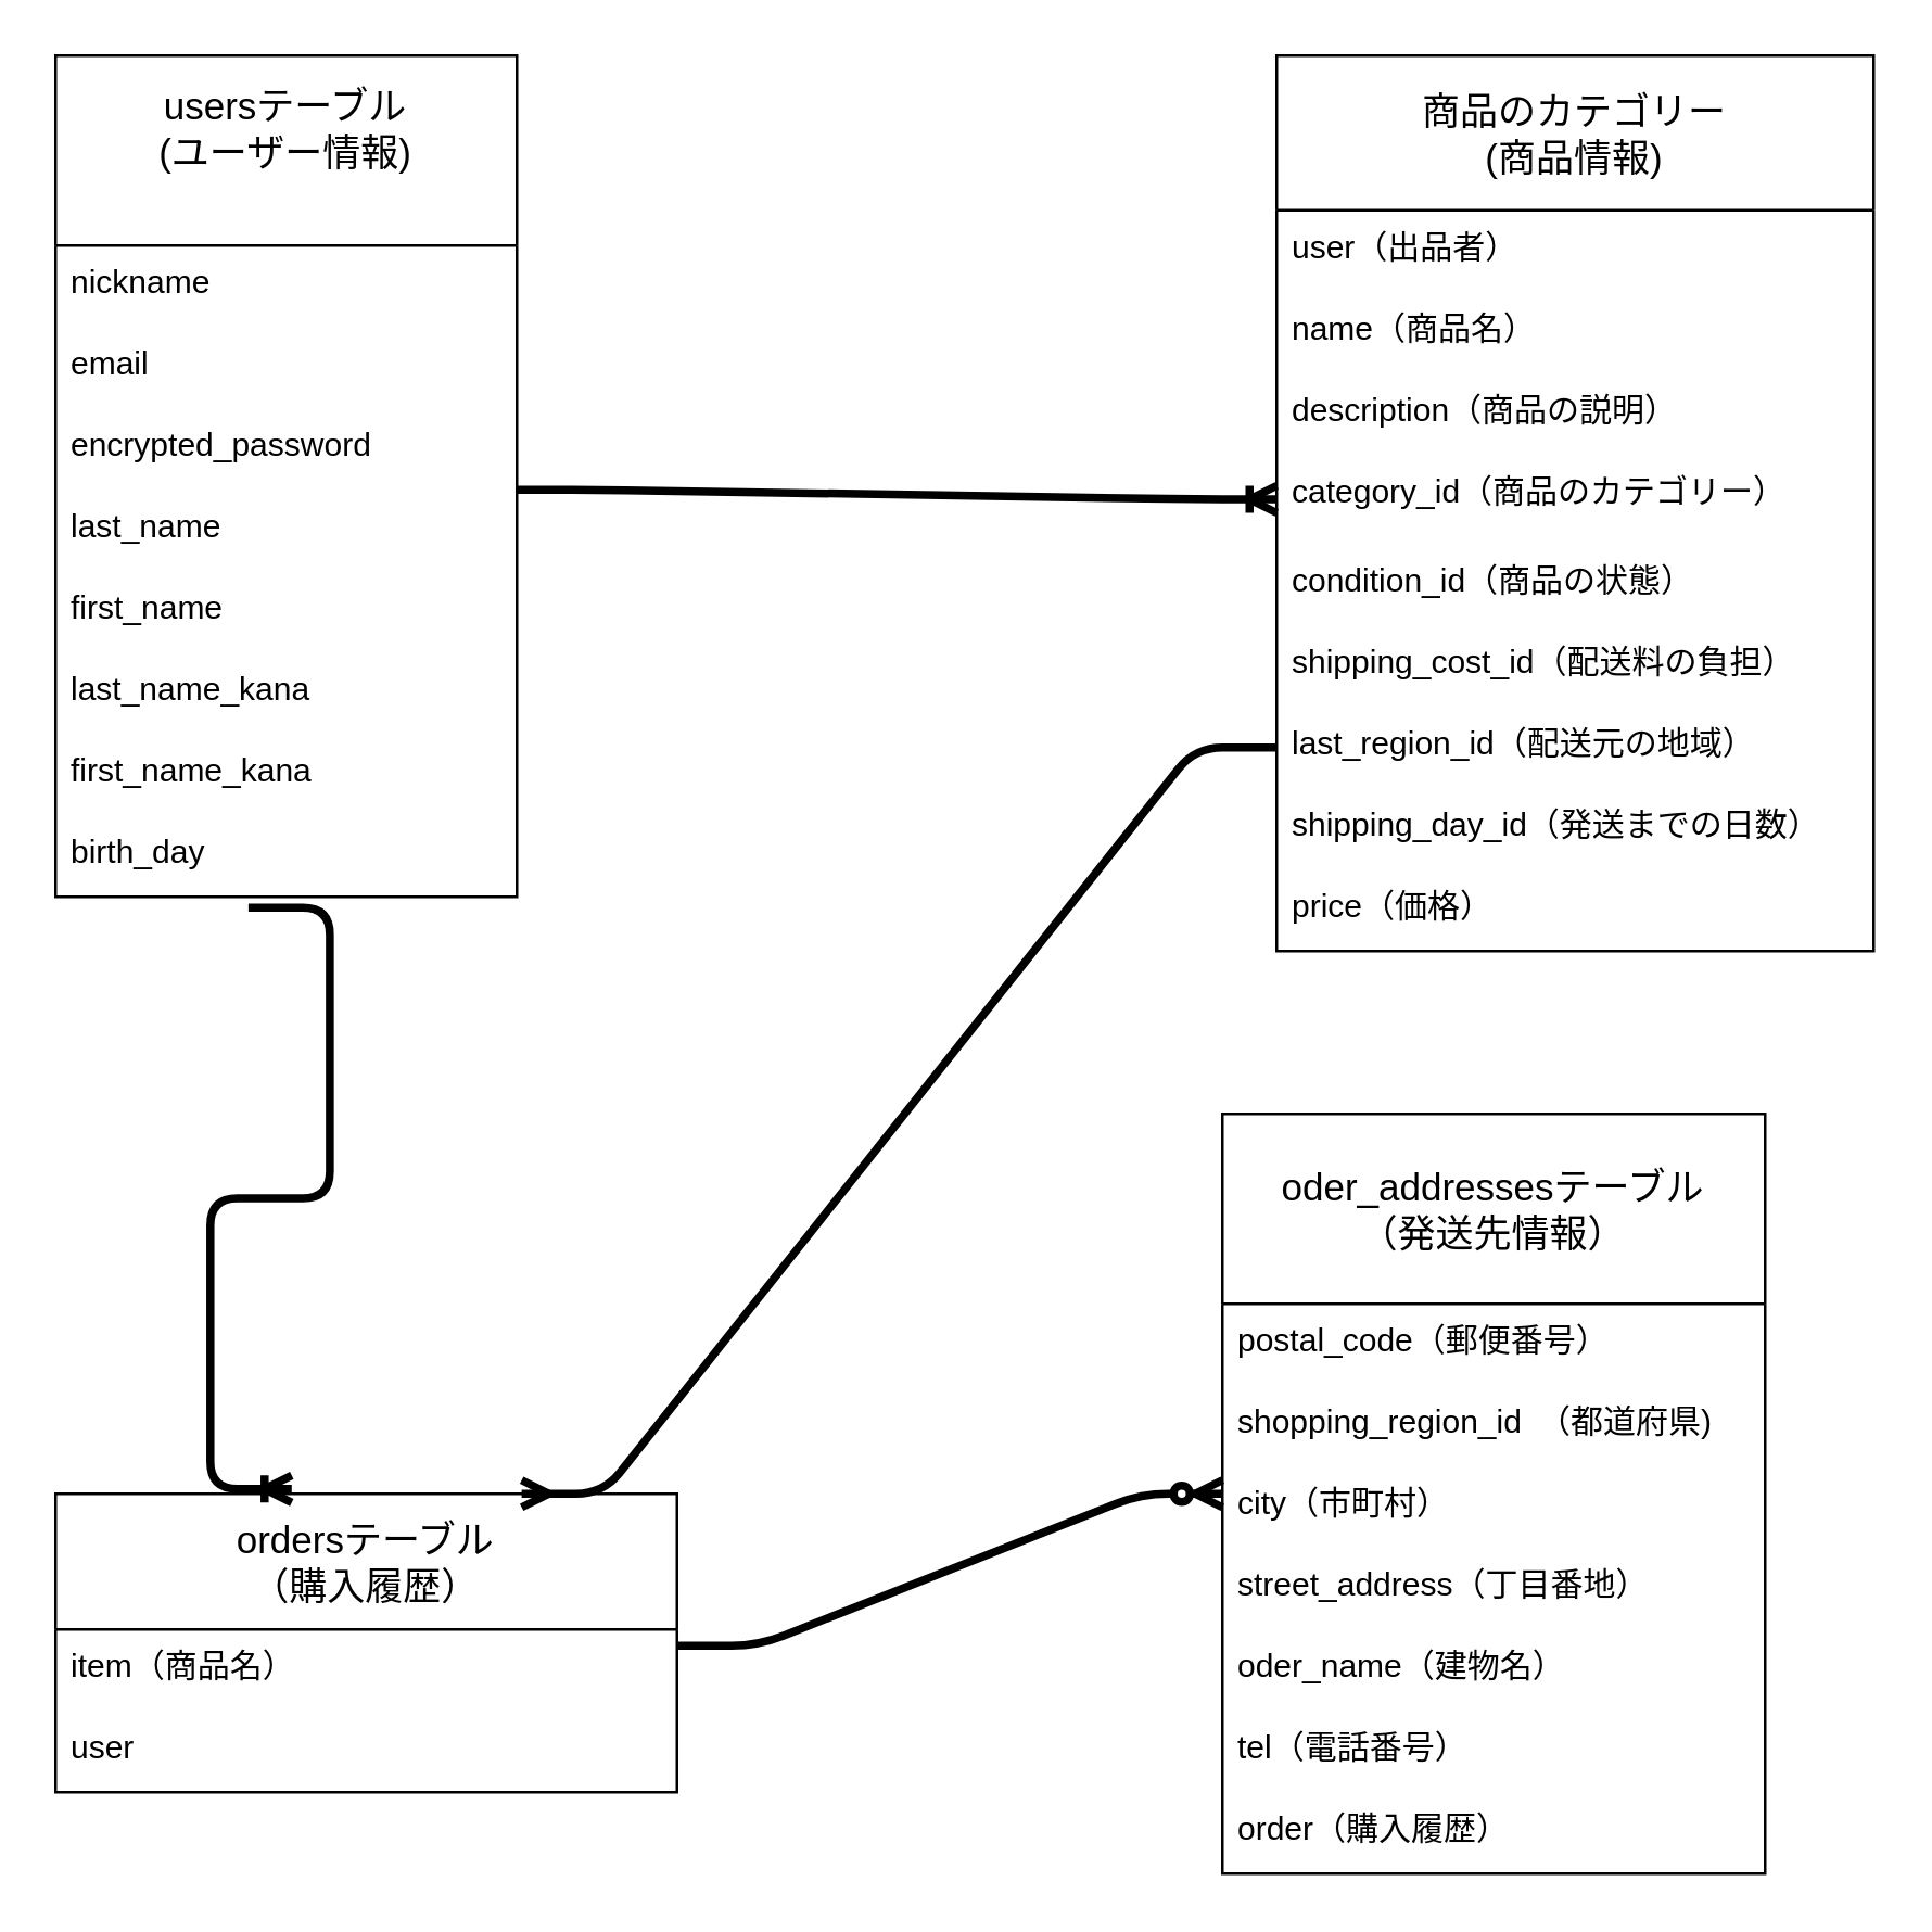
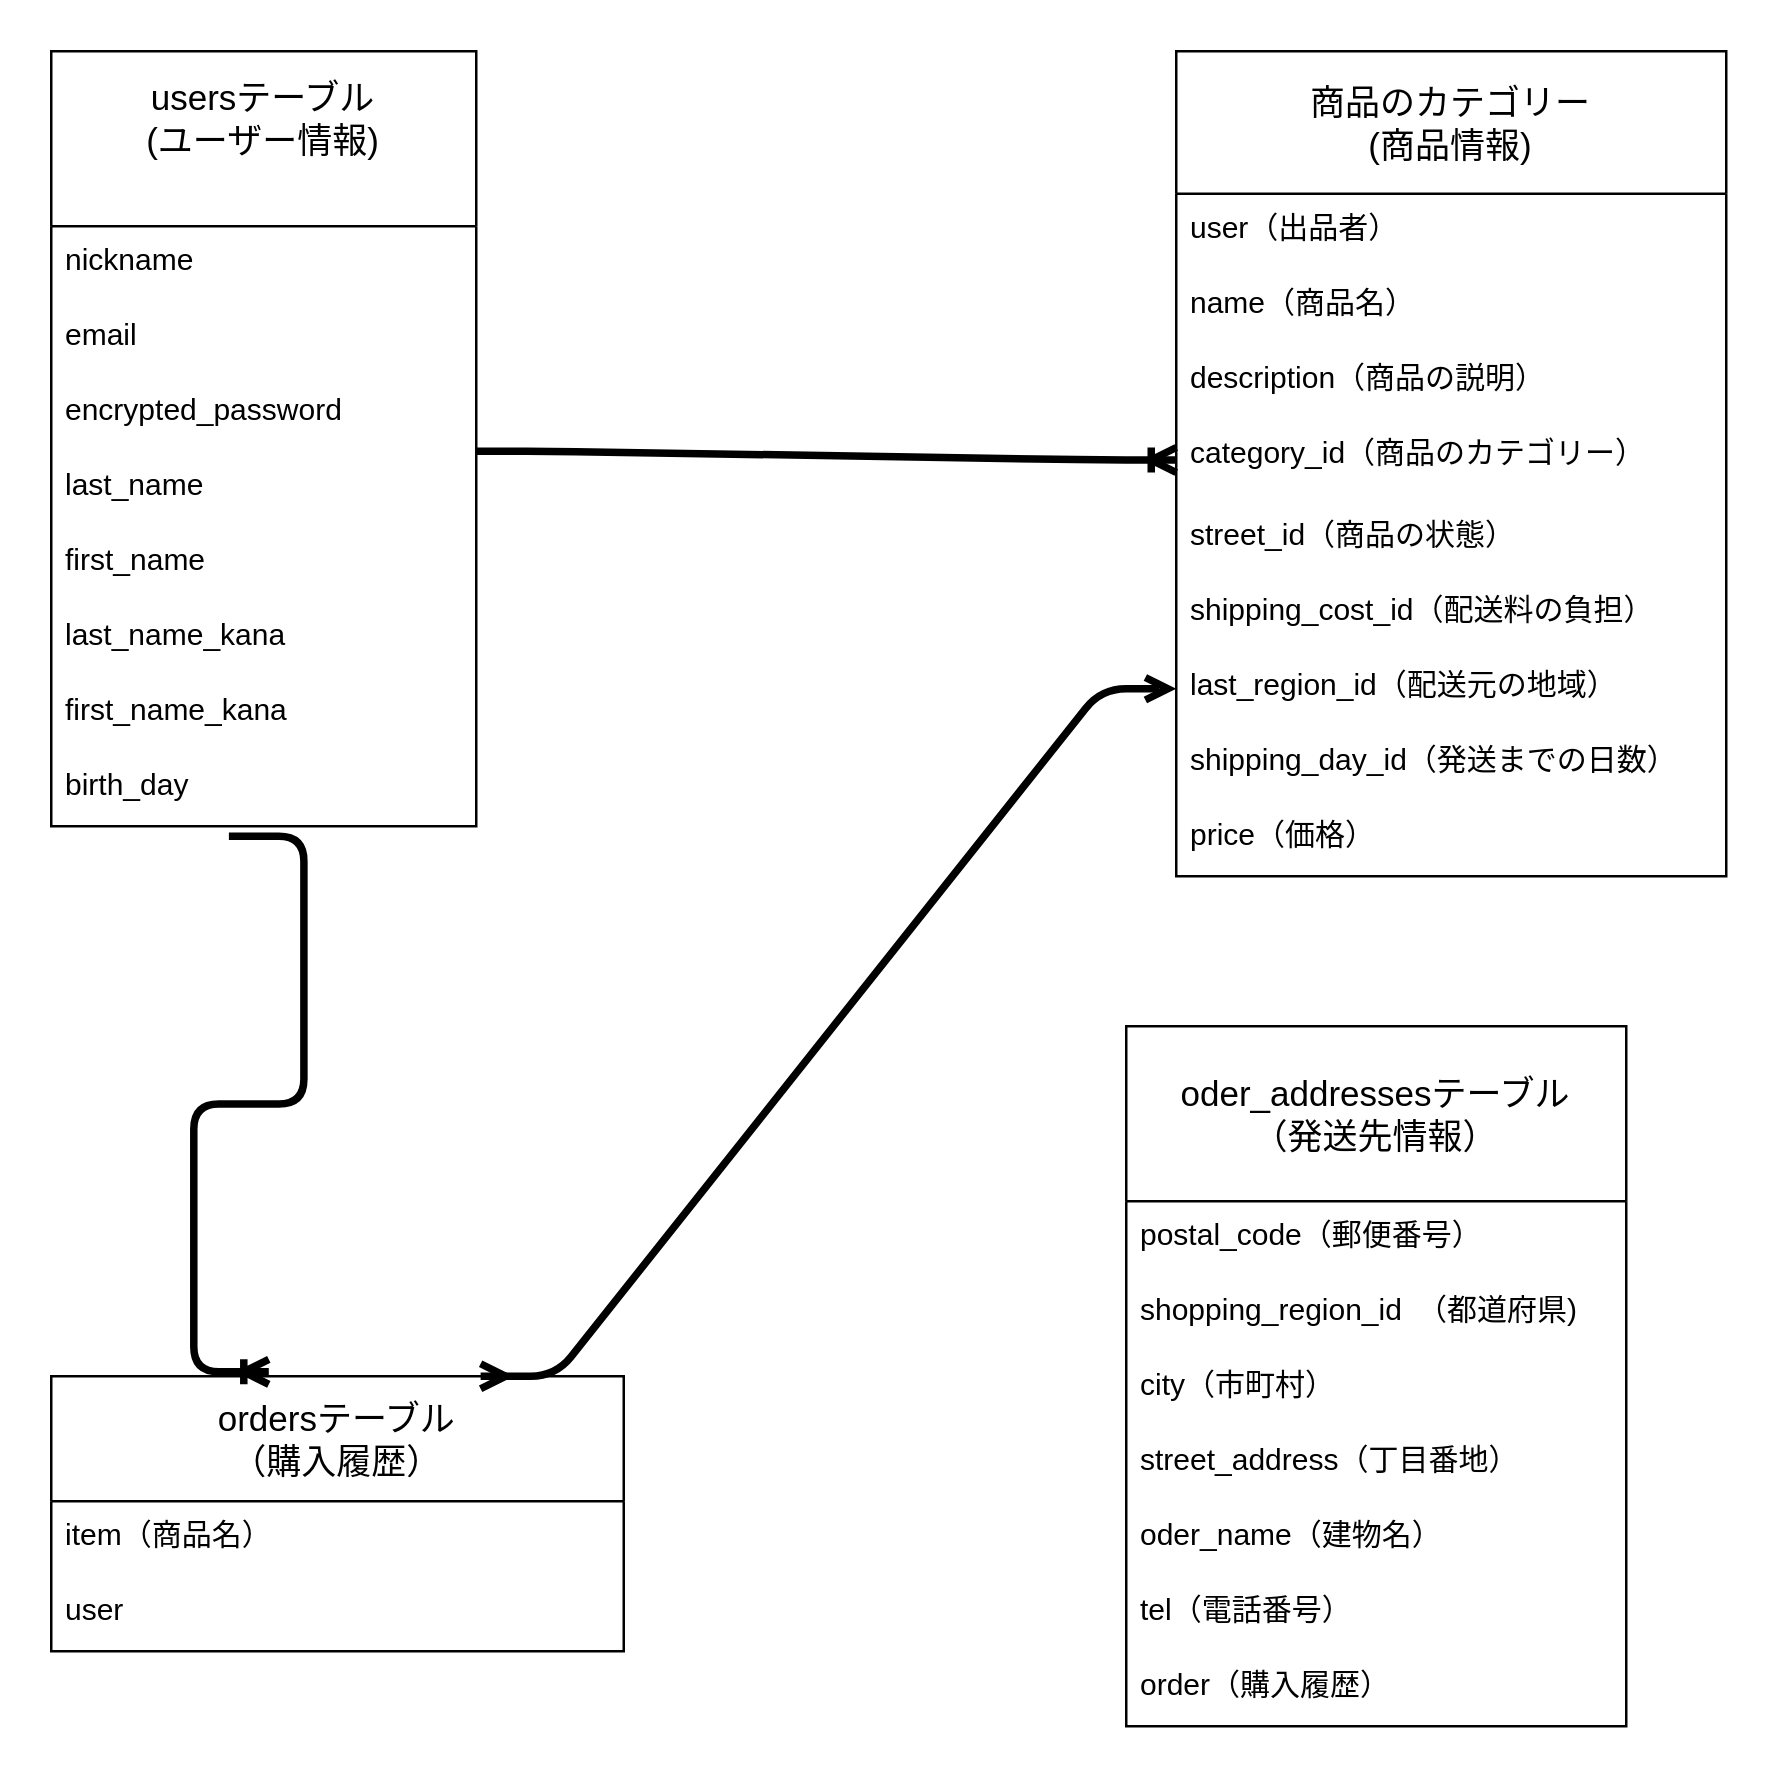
- <mxCell id="17" value="condition_id（商品の状態）" style="text;strokeColor=none;fillColor=none;spacingLeft=4;spacingRight=4;overflow=hidden;rotatable=0;points=[[0,0.5],[1,0.5]];portConstraint=eastwest;fontSize=12;" parent="12" vertex="1"><mxGeometry y="180" width="220" height="30" as="geometry" /></mxCell>
+ <mxCell id="17" value="street_id（商品の状態）" style="text;strokeColor=none;fillColor=none;spacingLeft=4;spacingRight=4;overflow=hidden;rotatable=0;points=[[0,0.5],[1,0.5]];portConstraint=eastwest;fontSize=12;" parent="12" vertex="1"><mxGeometry y="180" width="220" height="30" as="geometry" /></mxCell>
- <mxCell id="34" value="" style="edgeStyle=entityRelationEdgeStyle;fontSize=12;html=1;endArrow=none;strokeWidth=3;startArrow=ERmany;startFill=0;endFill=0;exitX=0.75;exitY=0;exitDx=0;exitDy=0;entryX=0;entryY=0.5;entryDx=0;entryDy=0;" parent="1" source="22" target="19" edge="1"><mxGeometry width="100" height="100" relative="1" as="geometry"><mxPoint x="190" y="540" as="sourcePoint" /><mxPoint x="460" y="330" as="targetPoint" /></mxGeometry></mxCell>
+ <mxCell id="34" value="" style="edgeStyle=entityRelationEdgeStyle;fontSize=12;html=1;endArrow=open;strokeWidth=3;startArrow=ERmany;startFill=0;endFill=0;exitX=0.75;exitY=0;exitDx=0;exitDy=0;entryX=0;entryY=0.5;entryDx=0;entryDy=0;" parent="1" source="22" target="19" edge="1"><mxGeometry width="100" height="100" relative="1" as="geometry"><mxPoint x="190" y="540" as="sourcePoint" /><mxPoint x="460" y="330" as="targetPoint" /></mxGeometry></mxCell>
- <mxCell id="36" value="" style="edgeStyle=entityRelationEdgeStyle;fontSize=12;html=1;endArrow=ERzeroToMany;endFill=1;exitX=1;exitY=0.2;exitDx=0;exitDy=0;exitPerimeter=0;strokeWidth=3;" parent="1" source="23" target="25" edge="1"><mxGeometry width="100" height="100" relative="1" as="geometry"><mxPoint x="260" y="610" as="sourcePoint" /><mxPoint x="440" y="450" as="targetPoint" /></mxGeometry></mxCell>
